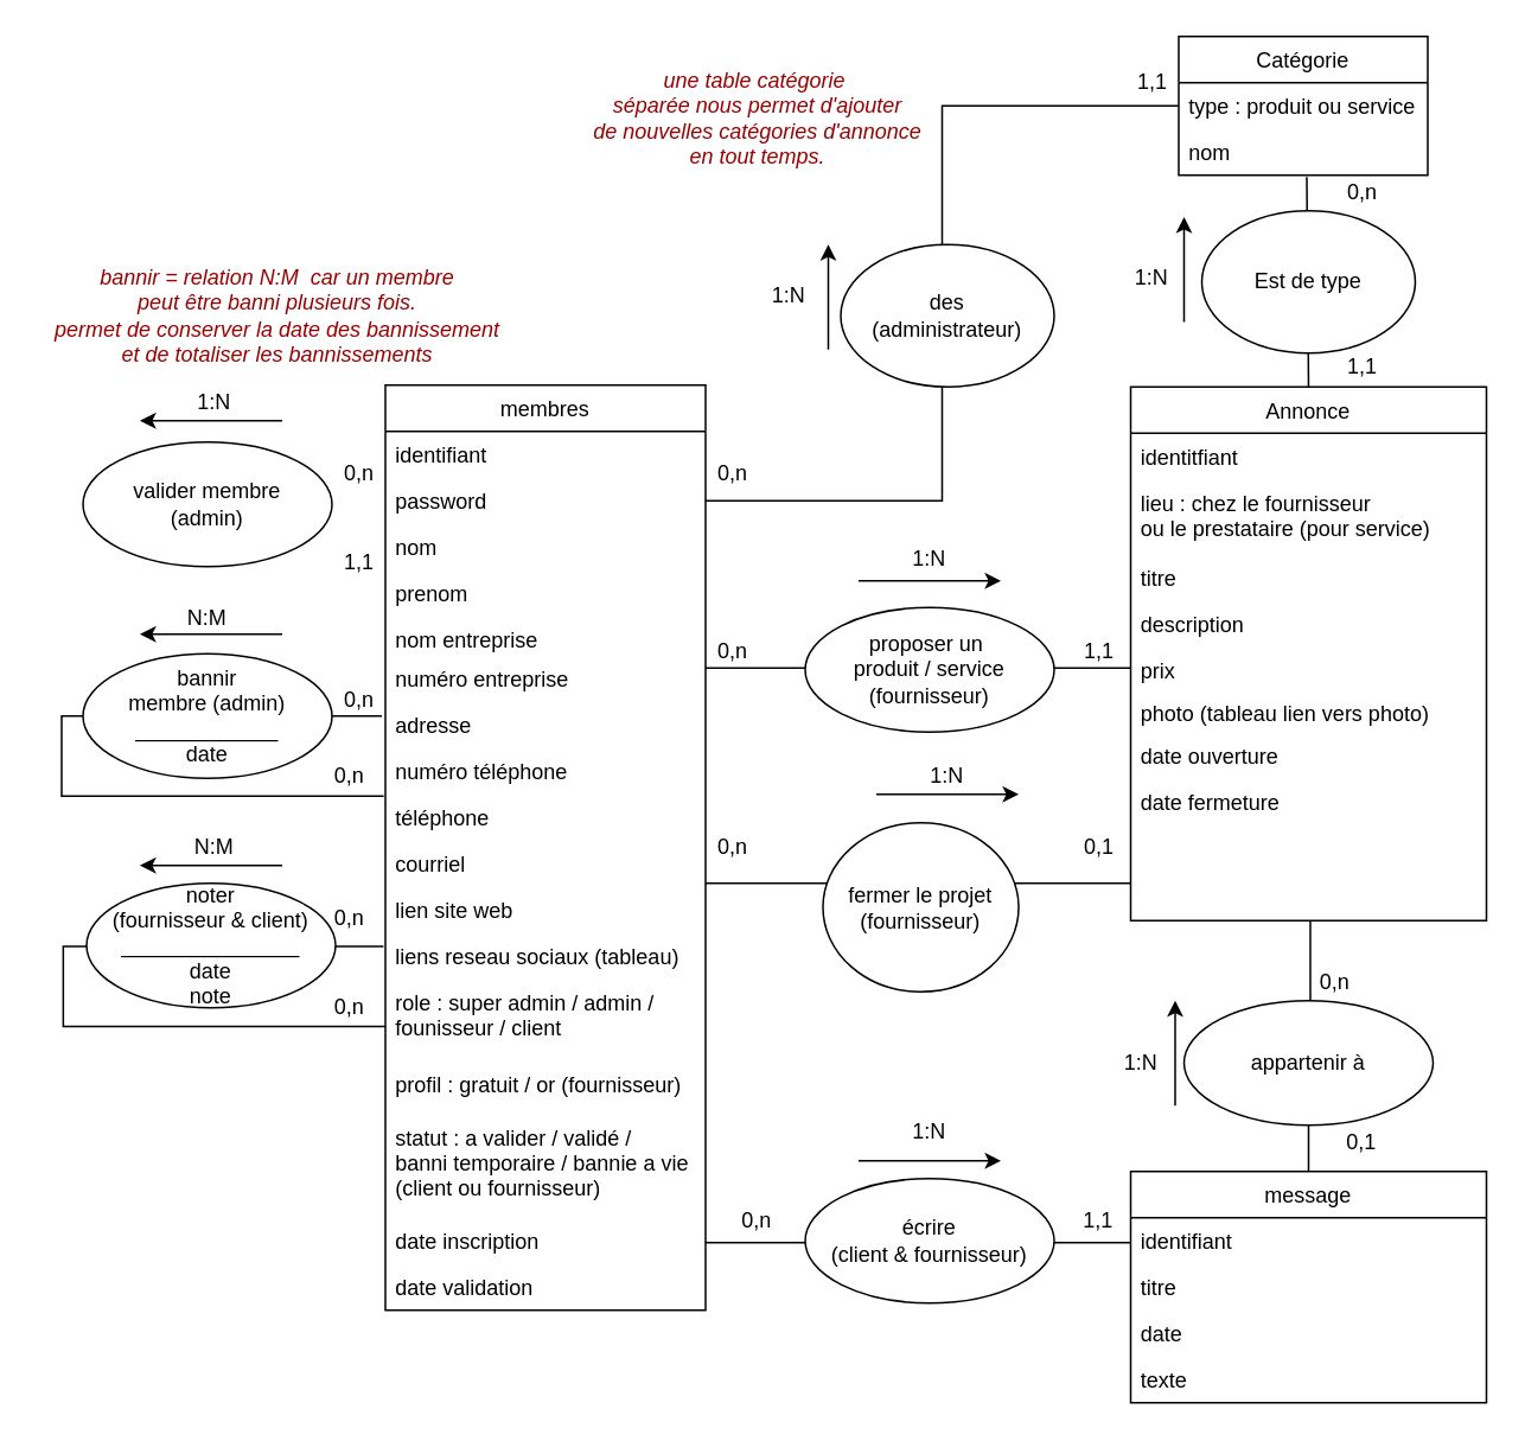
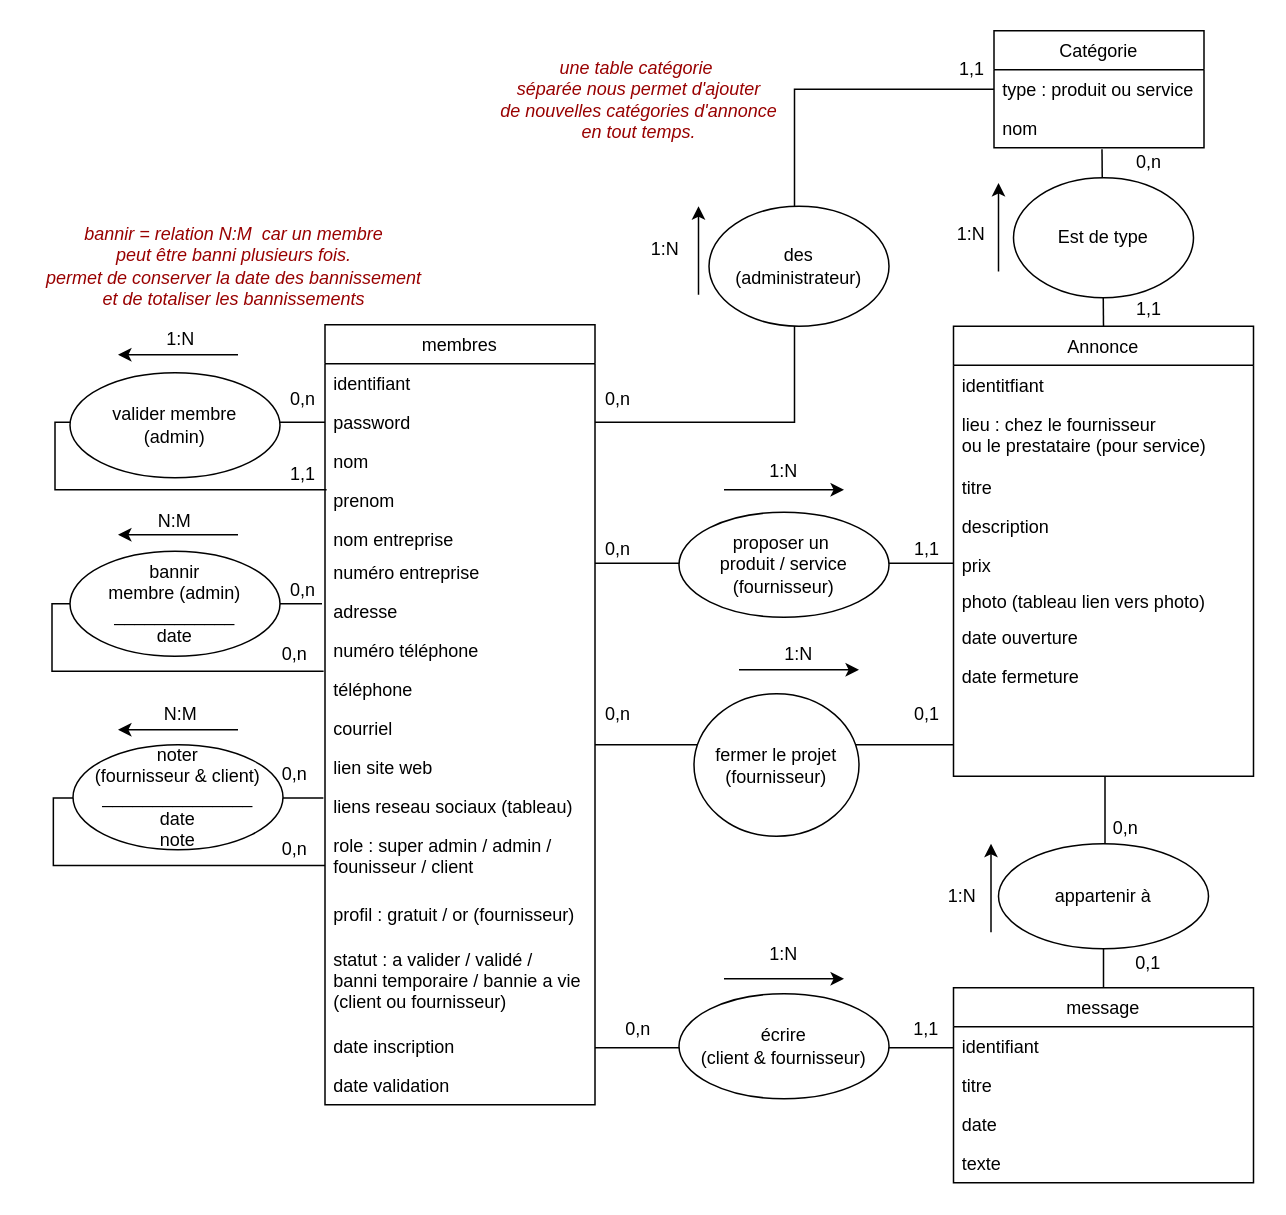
+ <mxCell id="20" style="edgeStyle=orthogonalEdgeStyle;rounded=0;orthogonalLoop=1;jettySize=auto;html=1;entryX=0.006;entryY=0.231;entryDx=0;entryDy=0;entryPerimeter=0;endArrow=none;endFill=0;" parent="2" source="4" target="6" edge="1"><mxGeometry relative="1" as="geometry"><mxPoint x="-180" y="132" as="targetPoint" /><Array as="points"><mxPoint x="-180" y="65" /><mxPoint x="-180" y="110" /></Array></mxGeometry></mxCell>
